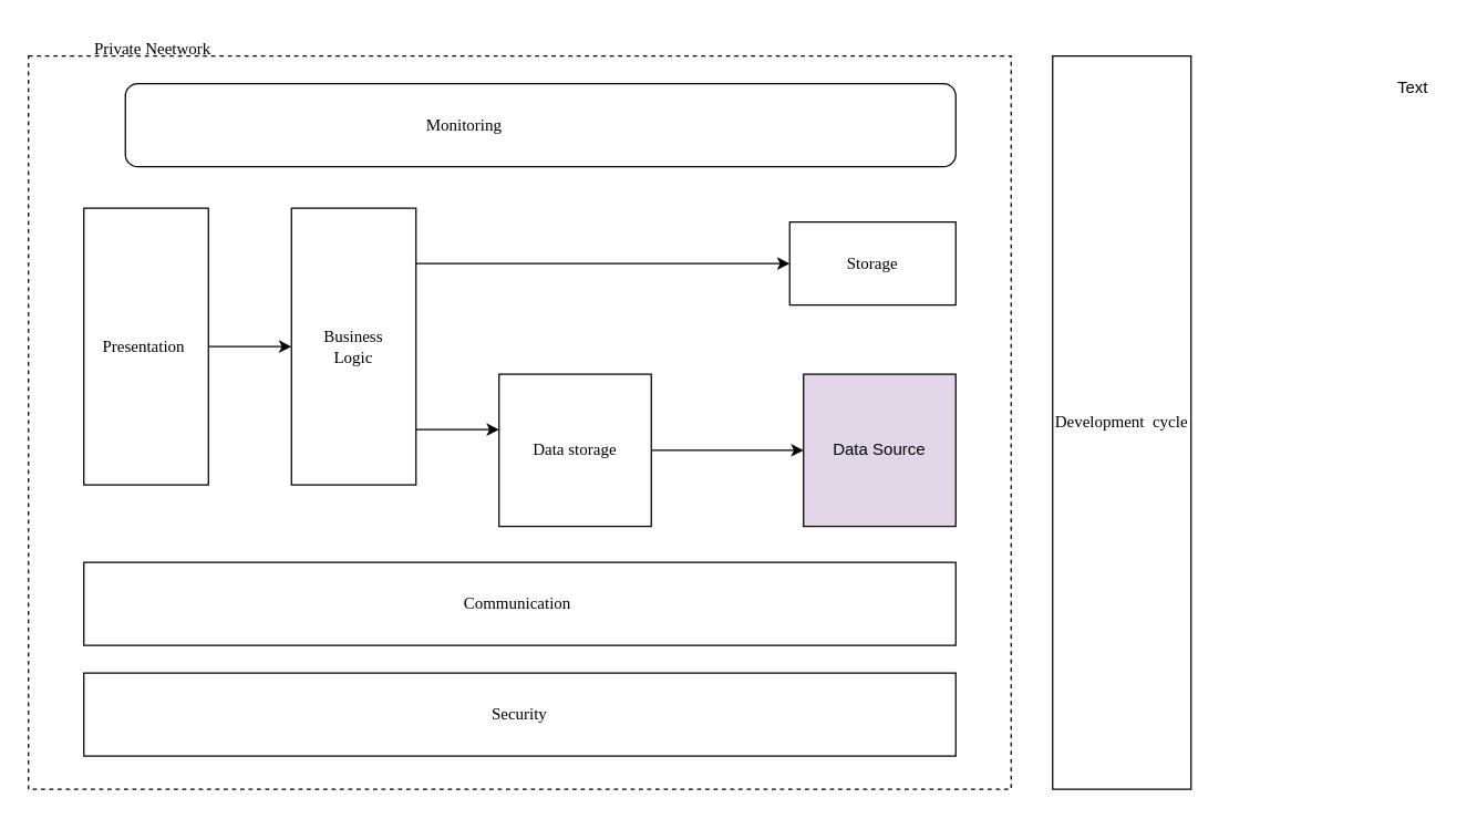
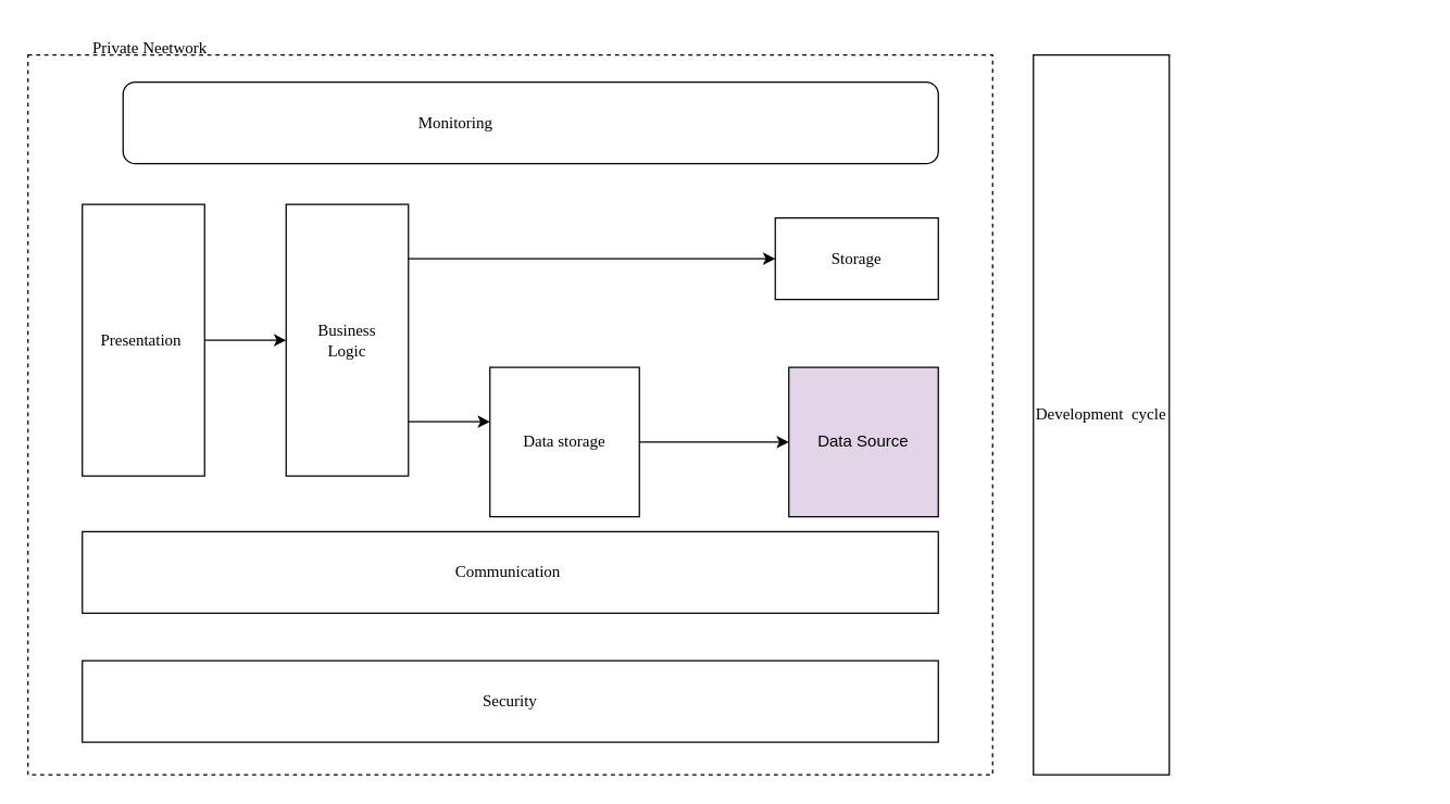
- <mxCell id="18" value="Text" style="text;html=1;align=center;verticalAlign=middle;resizable=0;points=[];autosize=1;strokeColor=none;fillColor=none;" vertex="1" parent="1"><mxGeometry x="995" y="48" width="50" height="30" as="geometry" /></mxCell>
- <mxCell id="15" value="&lt;font face=&quot;Verdana&quot;&gt;Communication&amp;nbsp;&lt;/font&gt;" style="rounded=0;whiteSpace=wrap;html=1;" vertex="1" parent="1"><mxGeometry x="60" y="406" width="630" height="60" as="geometry" /></mxCell>
+ <mxCell id="15" value="&lt;font face=&quot;Verdana&quot;&gt;Communication&amp;nbsp;&lt;/font&gt;" style="rounded=0;whiteSpace=wrap;html=1;" vertex="1" parent="1"><mxGeometry x="60" y="391" width="630" height="60" as="geometry" /></mxCell>
